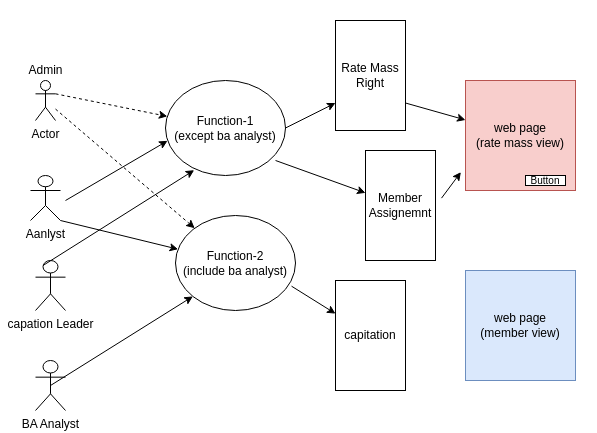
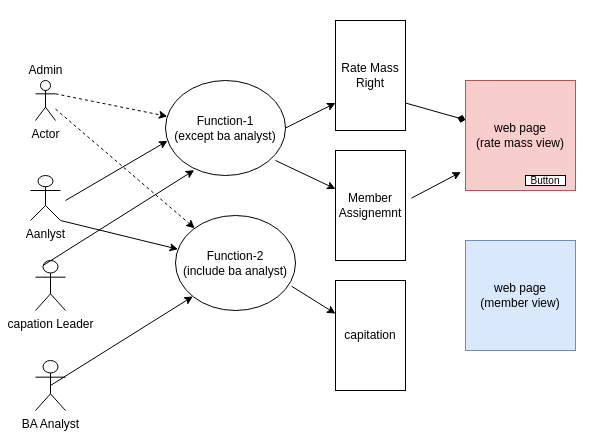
- <mxCell id="22" value="" style="endArrow=classic;html=1;exitX=1;exitY=0.75;exitDx=0;exitDy=0;" edge="1" parent="1" source="3" target="2"><mxGeometry width="50" height="50" relative="1" as="geometry"><mxPoint x="205" y="310" as="sourcePoint" /><mxPoint x="255" y="260" as="targetPoint" /></mxGeometry></mxCell>
+ <mxCell id="22" value="" style="endArrow=diamond;html=1;exitX=1;exitY=0.75;exitDx=0;exitDy=0;" edge="1" parent="1" source="3" target="2"><mxGeometry width="50" height="50" relative="1" as="geometry"><mxPoint x="205" y="310" as="sourcePoint" /><mxPoint x="255" y="260" as="targetPoint" /></mxGeometry></mxCell>
- <mxCell id="12" value="Member Assignemnt" style="rounded=0;whiteSpace=wrap;html=1;" vertex="1" parent="1"><mxGeometry x="365" y="150" width="70" height="110" as="geometry" /></mxCell>
+ <mxCell id="12" value="Member Assignemnt" style="rounded=0;whiteSpace=wrap;html=1;" vertex="1" parent="1"><mxGeometry x="335" y="150" width="70" height="110" as="geometry" /></mxCell>
- <mxCell id="18" value="web page&lt;br&gt;(member view)" style="whiteSpace=wrap;html=1;aspect=fixed;fillColor=#dae8fc;strokeColor=#6c8ebf;" vertex="1" parent="1"><mxGeometry x="465" y="270" width="110" height="110" as="geometry" /></mxCell>
+ <mxCell id="18" value="web page&lt;br&gt;(member view)" style="whiteSpace=wrap;html=1;aspect=fixed;fillColor=#dae8fc;strokeColor=#6c8ebf;" vertex="1" parent="1"><mxGeometry x="465" y="240" width="110" height="110" as="geometry" /></mxCell>
